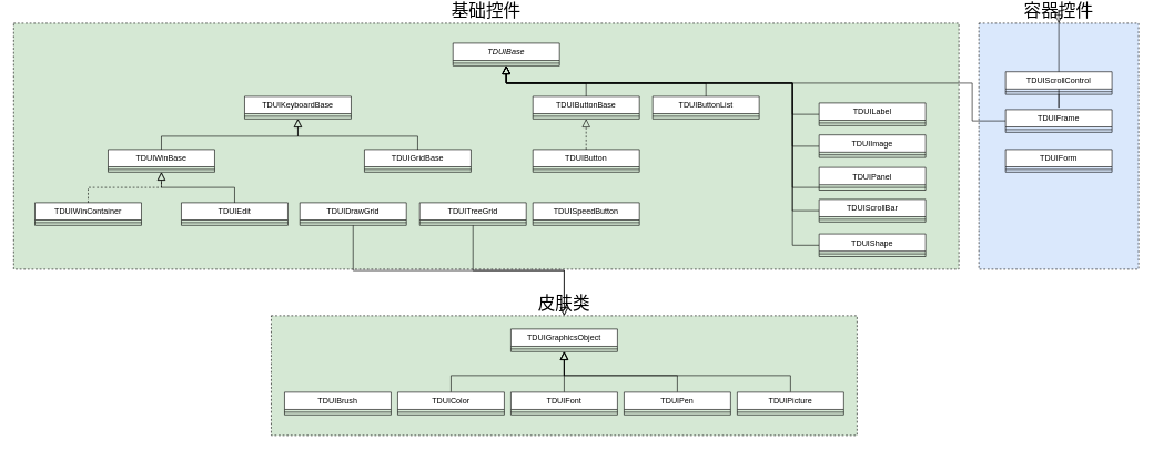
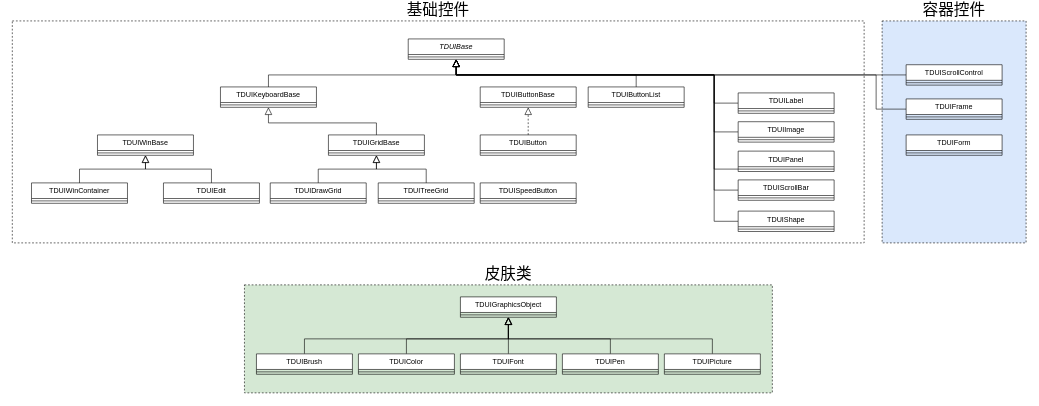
+ <mxCell id="5" style="edgeStyle=orthogonalEdgeStyle;rounded=0;orthogonalLoop=1;jettySize=auto;html=1;endArrow=block;endFill=0;endSize=10;" parent="1" source="6" target="3" edge="1"><mxGeometry relative="1" as="geometry"><Array as="points"><mxPoint x="447" y="110" /><mxPoint x="760" y="110" /></Array></mxGeometry></mxCell>
- <mxCell id="17" style="edgeStyle=orthogonalEdgeStyle;rounded=0;orthogonalLoop=1;jettySize=auto;html=1;endArrow=block;endFill=0;endSize=10;fontSize=12;" parent="1" source="18" target="3" edge="1"><mxGeometry relative="1" as="geometry"><Array as="points"><mxPoint x="880" y="110" /><mxPoint x="760" y="110" /></Array></mxGeometry></mxCell>
- <mxCell id="53" style="edgeStyle=orthogonalEdgeStyle;rounded=0;orthogonalLoop=1;jettySize=auto;html=1;endArrow=block;endFill=0;endSize=10;fontSize=12;" parent="1" source="54" target="52" edge="1"><mxGeometry relative="1" as="geometry" /></mxCell>
+ <mxCell id="53" style="edgeStyle=orthogonalEdgeStyle;rounded=0;orthogonalLoop=1;jettySize=auto;html=1;endArrow=block;endFill=0;endSize=10;fontSize=12;" parent="1" source="54" target="3" edge="1"><mxGeometry relative="1" as="geometry" /></mxCell>
- <mxCell id="10" value="" style="endArrow=block;endSize=10;endFill=0;shadow=0;strokeWidth=1;rounded=0;edgeStyle=elbowEdgeStyle;elbow=vertical;" parent="1" source="8" target="6" edge="1"><mxGeometry width="160" relative="1" as="geometry"><mxPoint x="670" y="303" as="sourcePoint" /><mxPoint x="770" y="201" as="targetPoint" /><Array as="points"><mxPoint x="350" y="190" /></Array></mxGeometry></mxCell>
- <mxCell id="2" value="基础控件" style="rounded=0;whiteSpace=wrap;html=1;labelPosition=center;verticalLabelPosition=top;align=center;verticalAlign=bottom;fontSize=26;fontStyle=0;dashed=1;fillColor=#d5e8d4;" parent="1" vertex="1"><mxGeometry x="20" y="20" width="1420" height="370" as="geometry" /></mxCell>
+ <mxCell id="2" value="基础控件" style="rounded=0;whiteSpace=wrap;html=1;labelPosition=center;verticalLabelPosition=top;align=center;verticalAlign=bottom;fontSize=26;fontStyle=0;dashed=1;" parent="1" vertex="1"><mxGeometry x="20" y="20" width="1420" height="370" as="geometry" /></mxCell>
- <mxCell id="11" style="edgeStyle=orthogonalEdgeStyle;rounded=0;orthogonalLoop=1;jettySize=auto;html=1;fontSize=12;endArrow=block;endFill=0;endSize=10;dashed=1;" parent="1" source="12" target="8" edge="1"><mxGeometry relative="1" as="geometry" /></mxCell>
+ <mxCell id="11" style="edgeStyle=orthogonalEdgeStyle;rounded=0;orthogonalLoop=1;jettySize=auto;html=1;fontSize=12;endArrow=block;endFill=0;endSize=10;" parent="1" source="12" target="8" edge="1"><mxGeometry relative="1" as="geometry" /></mxCell>
- <mxCell id="34" style="edgeStyle=orthogonalEdgeStyle;rounded=0;orthogonalLoop=1;jettySize=auto;html=1;endArrow=block;endFill=0;endSize=10;" parent="1" source="35" target="61" edge="1"><mxGeometry relative="1" as="geometry" /></mxCell>
+ <mxCell id="34" style="edgeStyle=orthogonalEdgeStyle;rounded=0;orthogonalLoop=1;jettySize=auto;html=1;endArrow=block;endFill=0;endSize=10;" parent="1" source="35" target="29" edge="1"><mxGeometry relative="1" as="geometry" /></mxCell>
- <mxCell id="31" style="edgeStyle=orthogonalEdgeStyle;rounded=0;orthogonalLoop=1;jettySize=auto;html=1;endArrow=block;endFill=0;endSize=10;" parent="1" source="32" target="61" edge="1"><mxGeometry relative="1" as="geometry" /></mxCell>
+ <mxCell id="31" style="edgeStyle=orthogonalEdgeStyle;rounded=0;orthogonalLoop=1;jettySize=auto;html=1;endArrow=block;endFill=0;endSize=10;" parent="1" source="32" target="29" edge="1"><mxGeometry relative="1" as="geometry" /></mxCell>
+ <mxCell id="76" style="edgeStyle=orthogonalEdgeStyle;rounded=0;orthogonalLoop=1;jettySize=auto;html=1;endArrow=block;endFill=0;endSize=10;fontSize=12;" parent="1" source="77" target="62" edge="1"><mxGeometry relative="1" as="geometry"><Array as="points"><mxPoint x="507" y="550" /><mxPoint x="847" y="550" /></Array></mxGeometry></mxCell>
